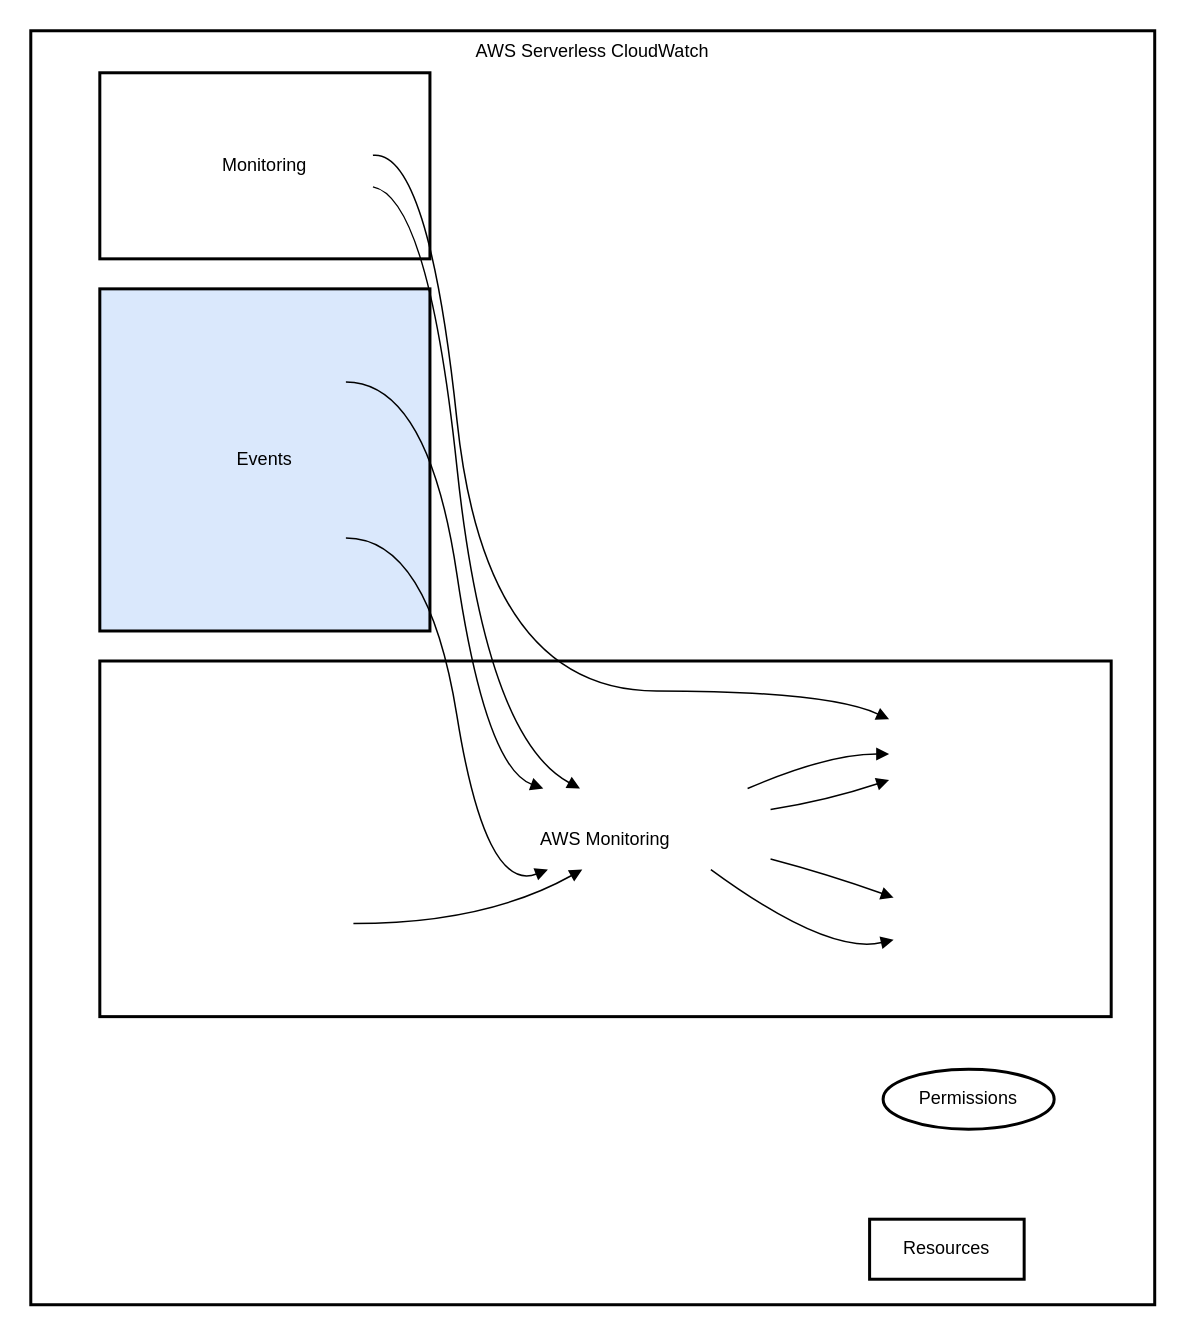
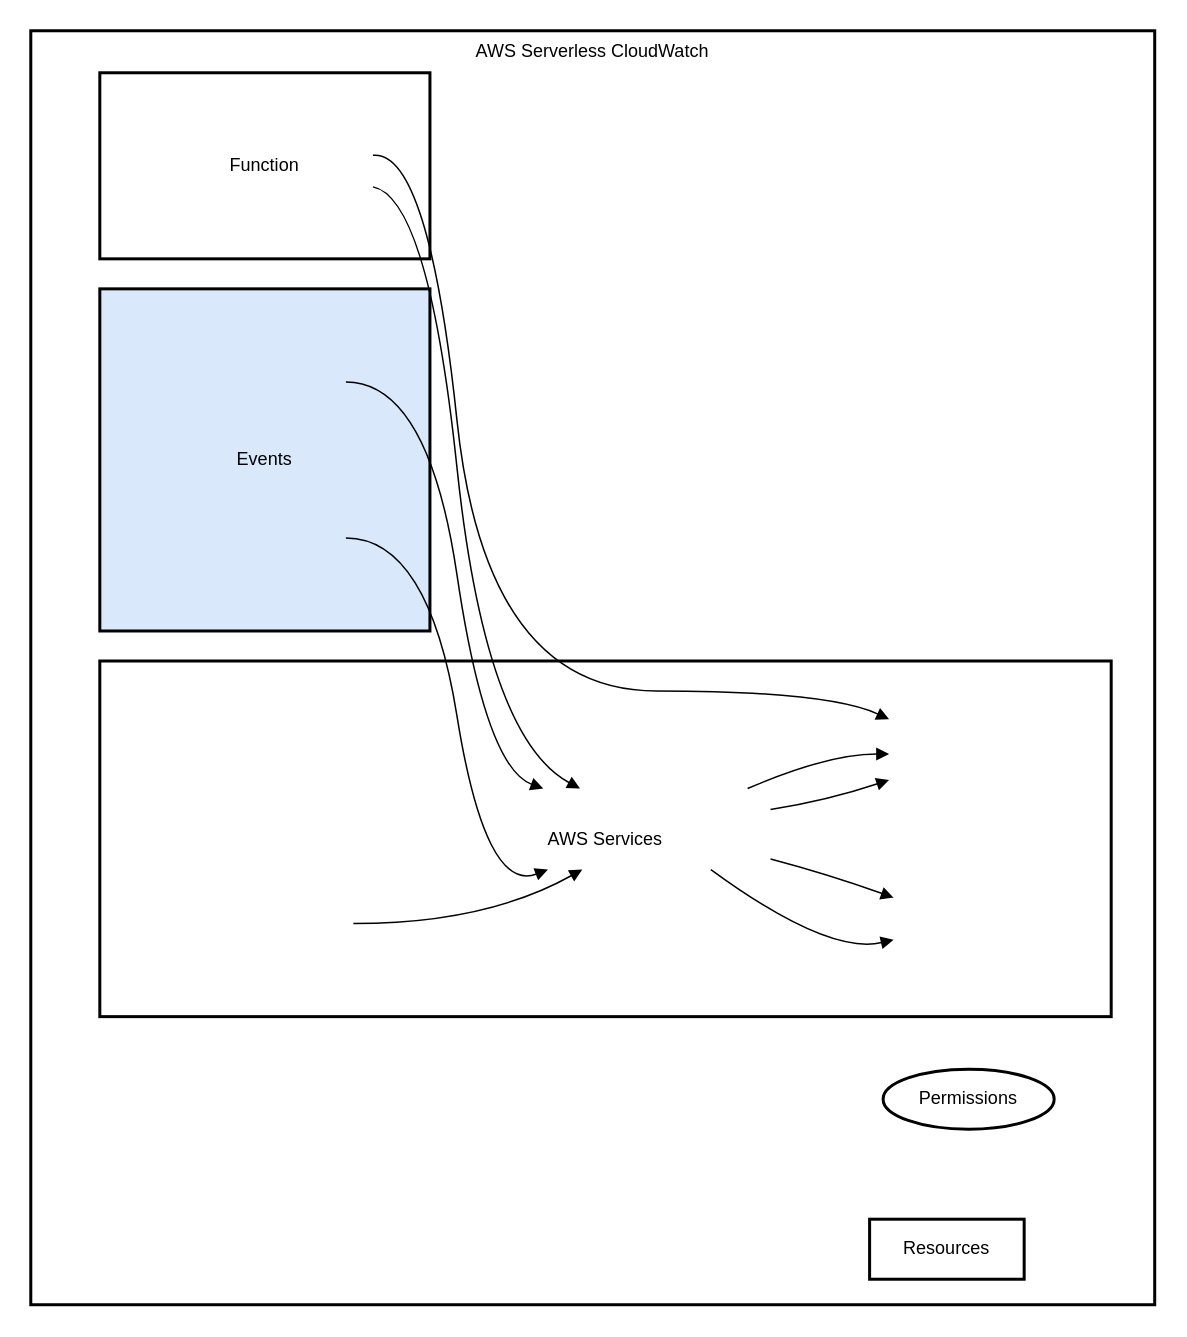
- <mxCell id="4" value="Monitoring" style="whiteSpace=wrap;strokeWidth=2;" vertex="1" parent="2"><mxGeometry x="46" y="28" width="220" height="124" as="geometry" /></mxCell>
+ <mxCell id="4" value="Function" style="whiteSpace=wrap;strokeWidth=2;" vertex="1" parent="2"><mxGeometry x="46" y="28" width="220" height="124" as="geometry" /></mxCell>
- <mxCell id="14" value="AWS Monitoring" style="whiteSpace=wrap;strokeWidth=2;" vertex="1" parent="2"><mxGeometry x="46" y="420" width="674" height="237" as="geometry" /></mxCell>
+ <mxCell id="14" value="AWS Services" style="whiteSpace=wrap;strokeWidth=2;" vertex="1" parent="2"><mxGeometry x="46" y="420" width="674" height="237" as="geometry" /></mxCell>
